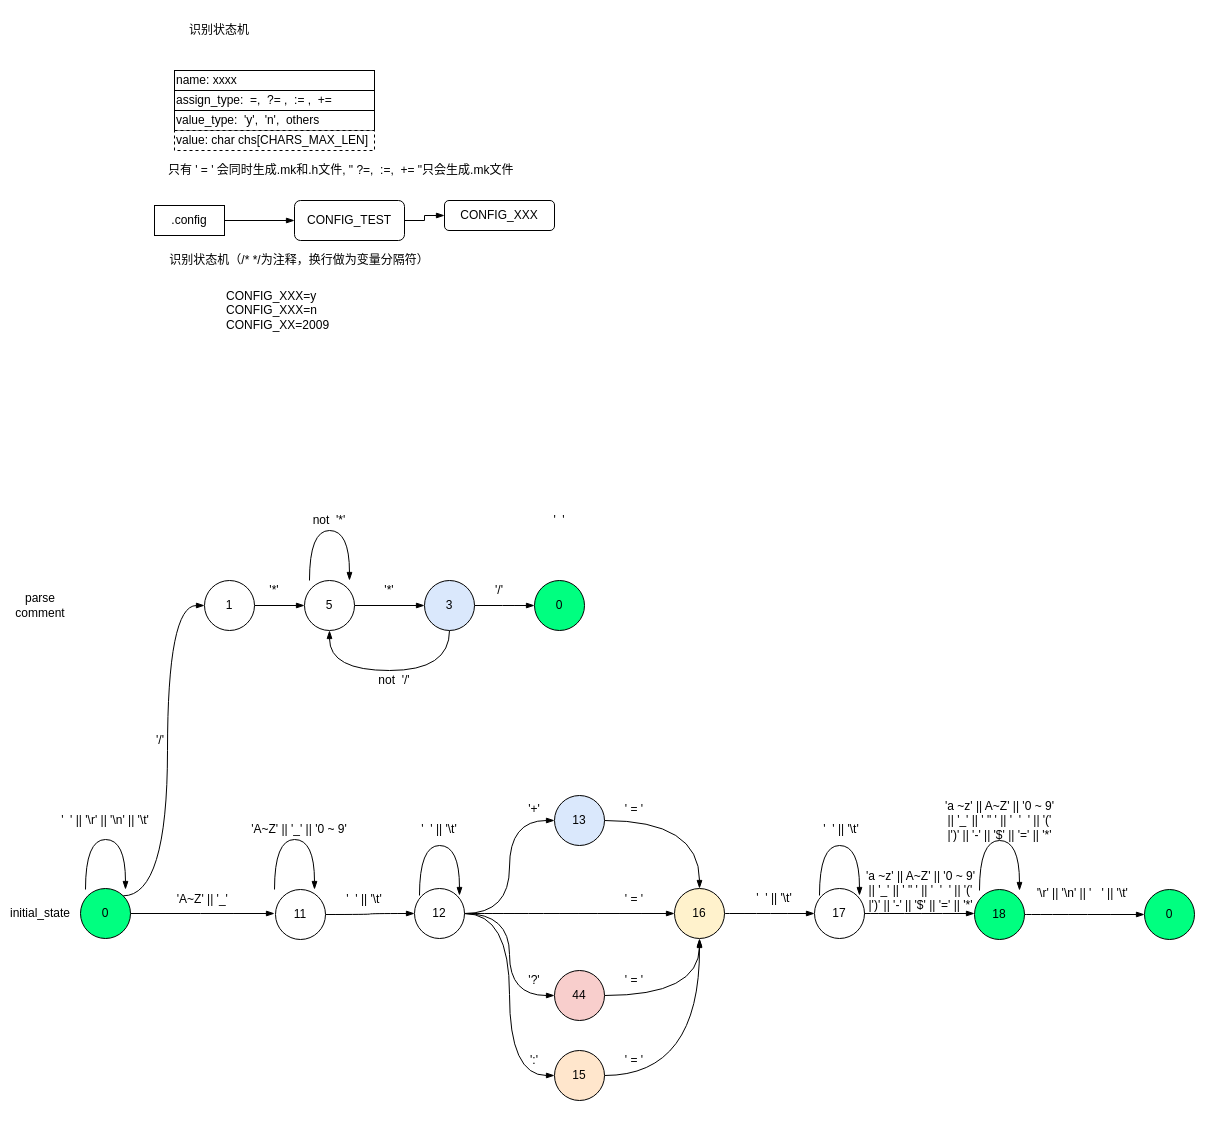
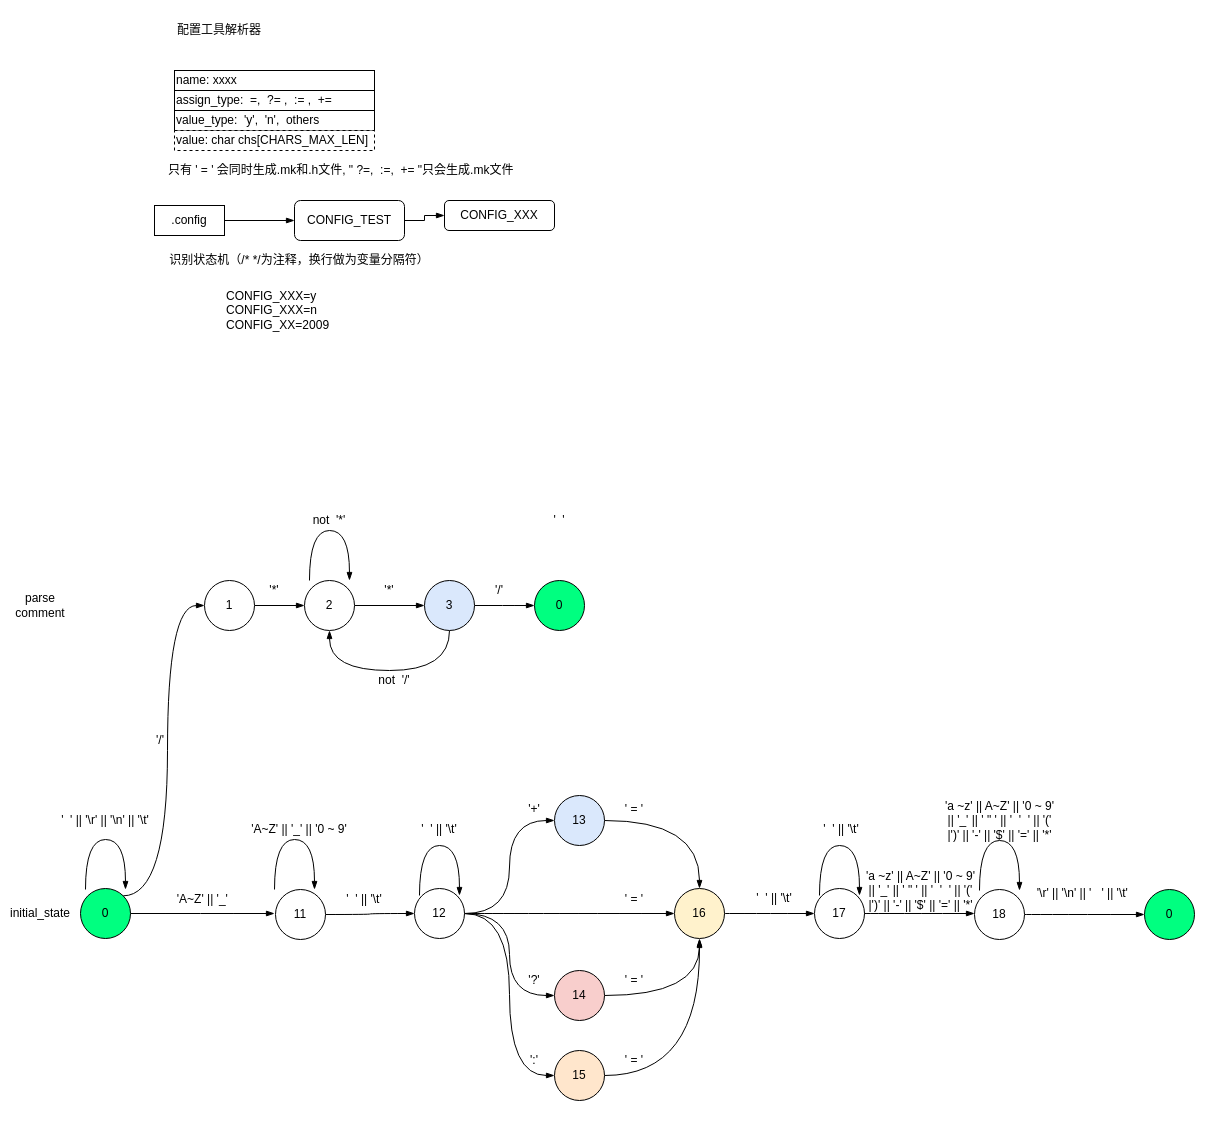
- <mxCell id="21" value="识别状态机" style="text;html=1;strokeColor=none;fillColor=none;align=center;verticalAlign=middle;whiteSpace=wrap;rounded=0;" parent="1" vertex="1"><mxGeometry x="174" y="20" width="90" height="20" as="geometry" /></mxCell>
+ <mxCell id="21" value="配置工具解析器" style="text;html=1;strokeColor=none;fillColor=none;align=center;verticalAlign=middle;whiteSpace=wrap;rounded=0;" parent="1" vertex="1"><mxGeometry x="174" y="20" width="90" height="20" as="geometry" /></mxCell>
- <mxCell id="5" value="5" style="ellipse;whiteSpace=wrap;html=1;aspect=fixed;" parent="1" vertex="1"><mxGeometry x="304" y="580" width="50" height="50" as="geometry" /></mxCell>
+ <mxCell id="5" value="2" style="ellipse;whiteSpace=wrap;html=1;aspect=fixed;" parent="1" vertex="1"><mxGeometry x="304" y="580" width="50" height="50" as="geometry" /></mxCell>
- <mxCell id="45" value="18" style="ellipse;whiteSpace=wrap;html=1;aspect=fixed;fillColor=#00ff80;" parent="1" vertex="1"><mxGeometry x="974" y="889" width="50" height="50" as="geometry" /></mxCell>
+ <mxCell id="45" value="18" style="ellipse;whiteSpace=wrap;html=1;aspect=fixed;" parent="1" vertex="1"><mxGeometry x="974" y="889" width="50" height="50" as="geometry" /></mxCell>
- <mxCell id="57" value="44" style="ellipse;whiteSpace=wrap;html=1;aspect=fixed;fillColor=#f8cecc;" parent="1" vertex="1"><mxGeometry x="554" y="970" width="50" height="50" as="geometry" /></mxCell>
+ <mxCell id="57" value="14" style="ellipse;whiteSpace=wrap;html=1;aspect=fixed;fillColor=#f8cecc;" parent="1" vertex="1"><mxGeometry x="554" y="970" width="50" height="50" as="geometry" /></mxCell>
